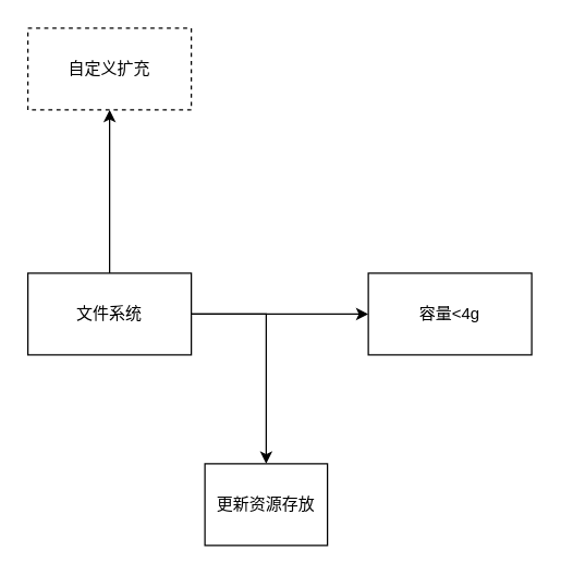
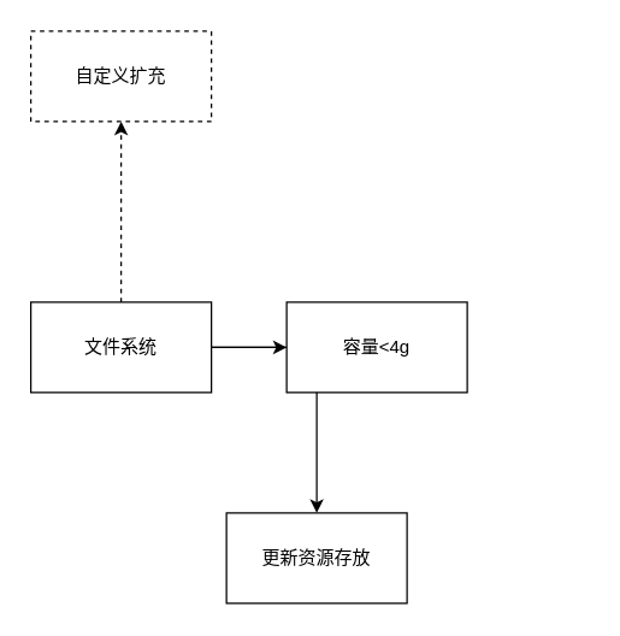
- <mxCell id="3" value="" style="edgeStyle=orthogonalEdgeStyle;rounded=0;orthogonalLoop=1;jettySize=auto;html=1;" edge="1" parent="1" source="5" target="7"><mxGeometry relative="1" as="geometry" /></mxCell>
+ <mxCell id="3" value="" style="edgeStyle=orthogonalEdgeStyle;rounded=0;orthogonalLoop=1;jettySize=auto;html=1;dashed=1;" edge="1" parent="1" source="5" target="7"><mxGeometry relative="1" as="geometry" /></mxCell>
- <mxCell id="6" value="容量&amp;lt;4g" style="whiteSpace=wrap;html=1;" vertex="1" parent="1"><mxGeometry x="270" y="200" width="120" height="60" as="geometry" /></mxCell>
+ <mxCell id="6" value="容量&amp;lt;4g" style="whiteSpace=wrap;html=1;" vertex="1" parent="1"><mxGeometry x="190" y="200" width="120" height="60" as="geometry" /></mxCell>
- <mxCell id="8" value="更新资源存放" style="whiteSpace=wrap;html=1;" vertex="1" parent="1"><mxGeometry x="150" y="340" width="90" height="60" as="geometry" /></mxCell>
+ <mxCell id="8" value="更新资源存放" style="whiteSpace=wrap;html=1;" vertex="1" parent="1"><mxGeometry x="150" y="340" width="120" height="60" as="geometry" /></mxCell>
